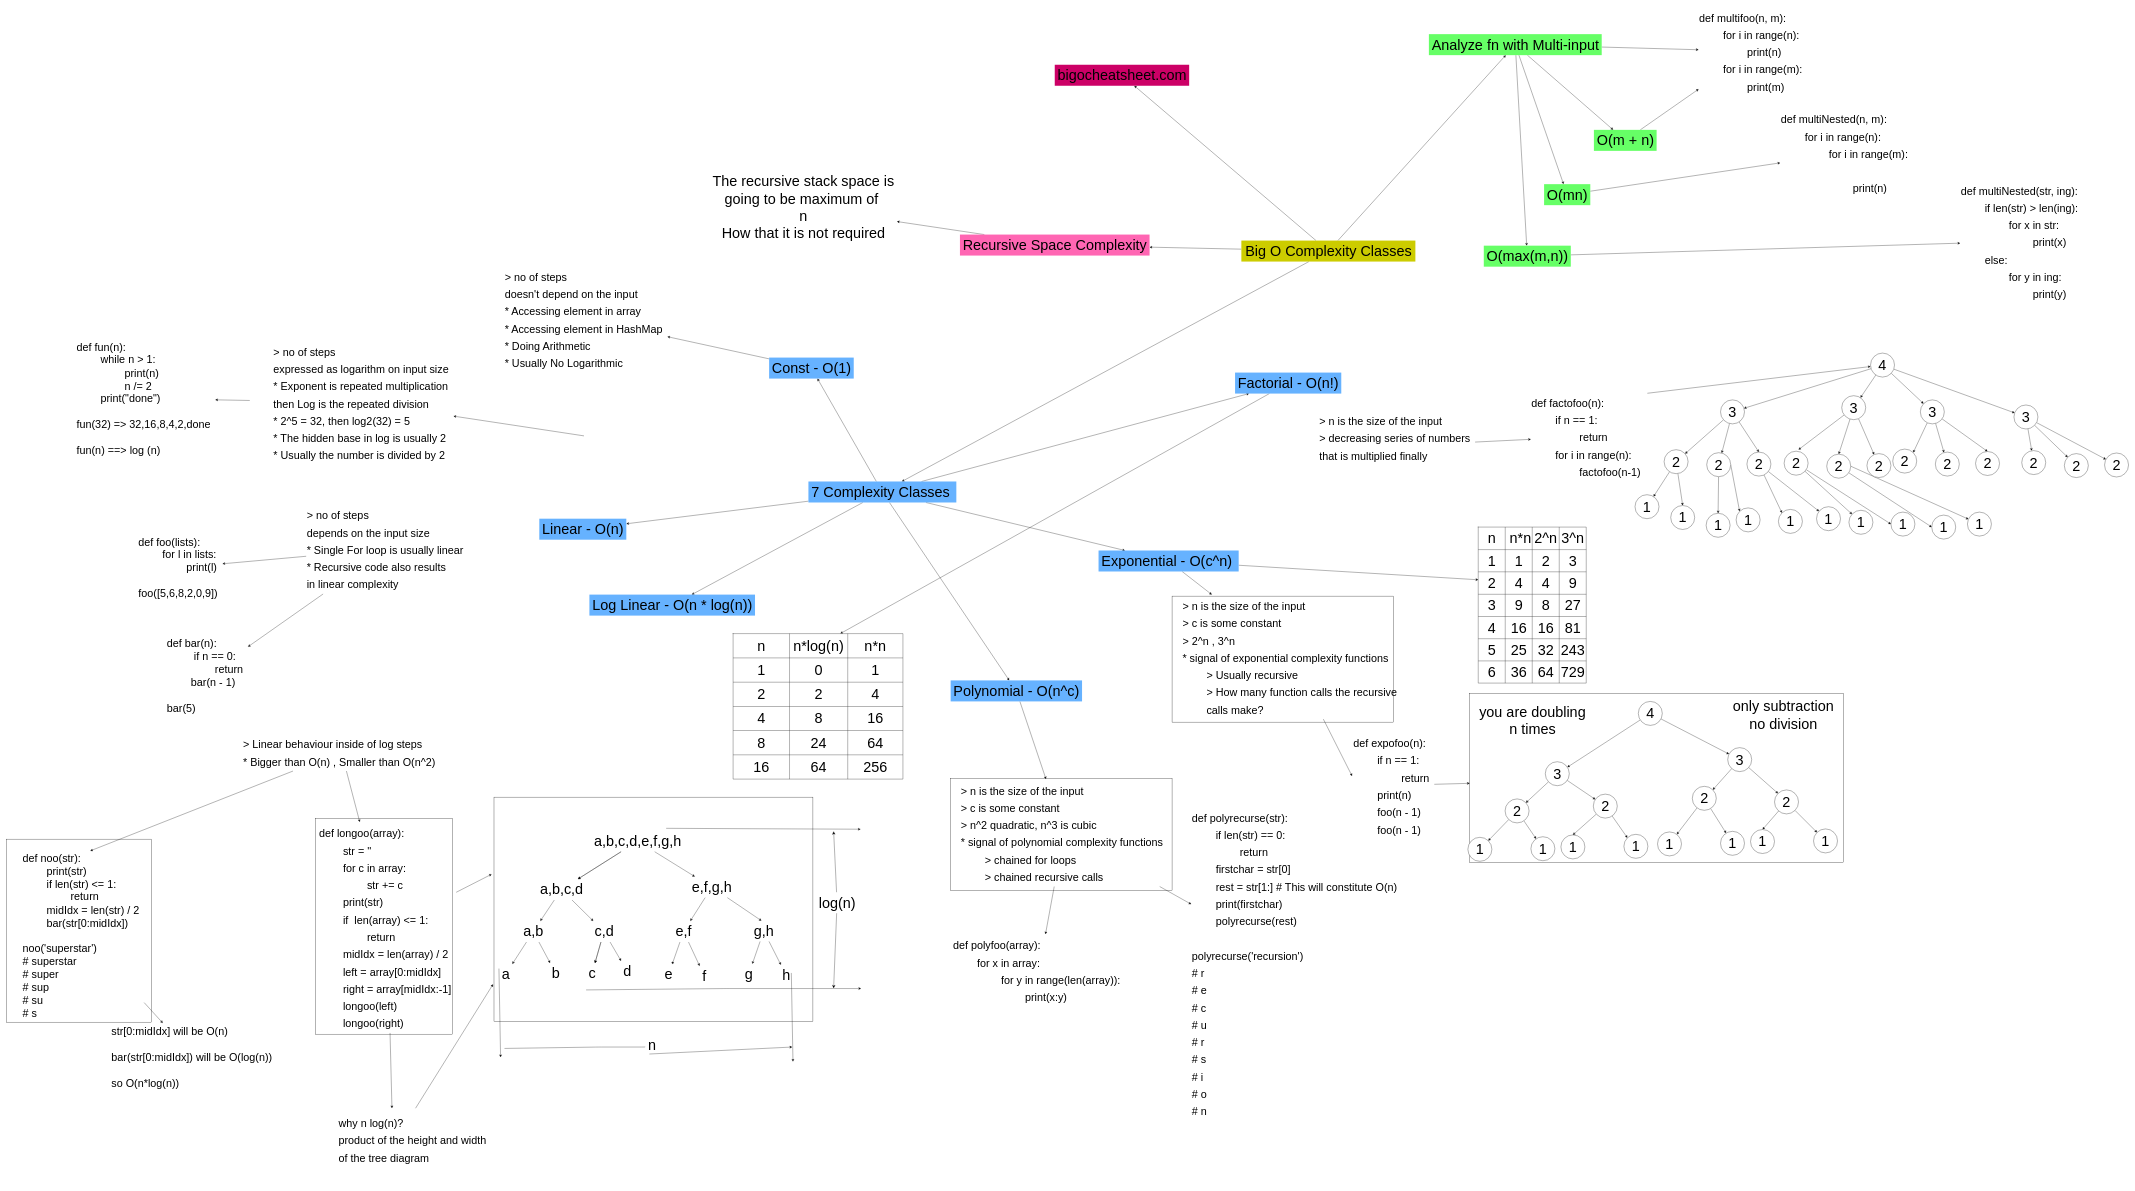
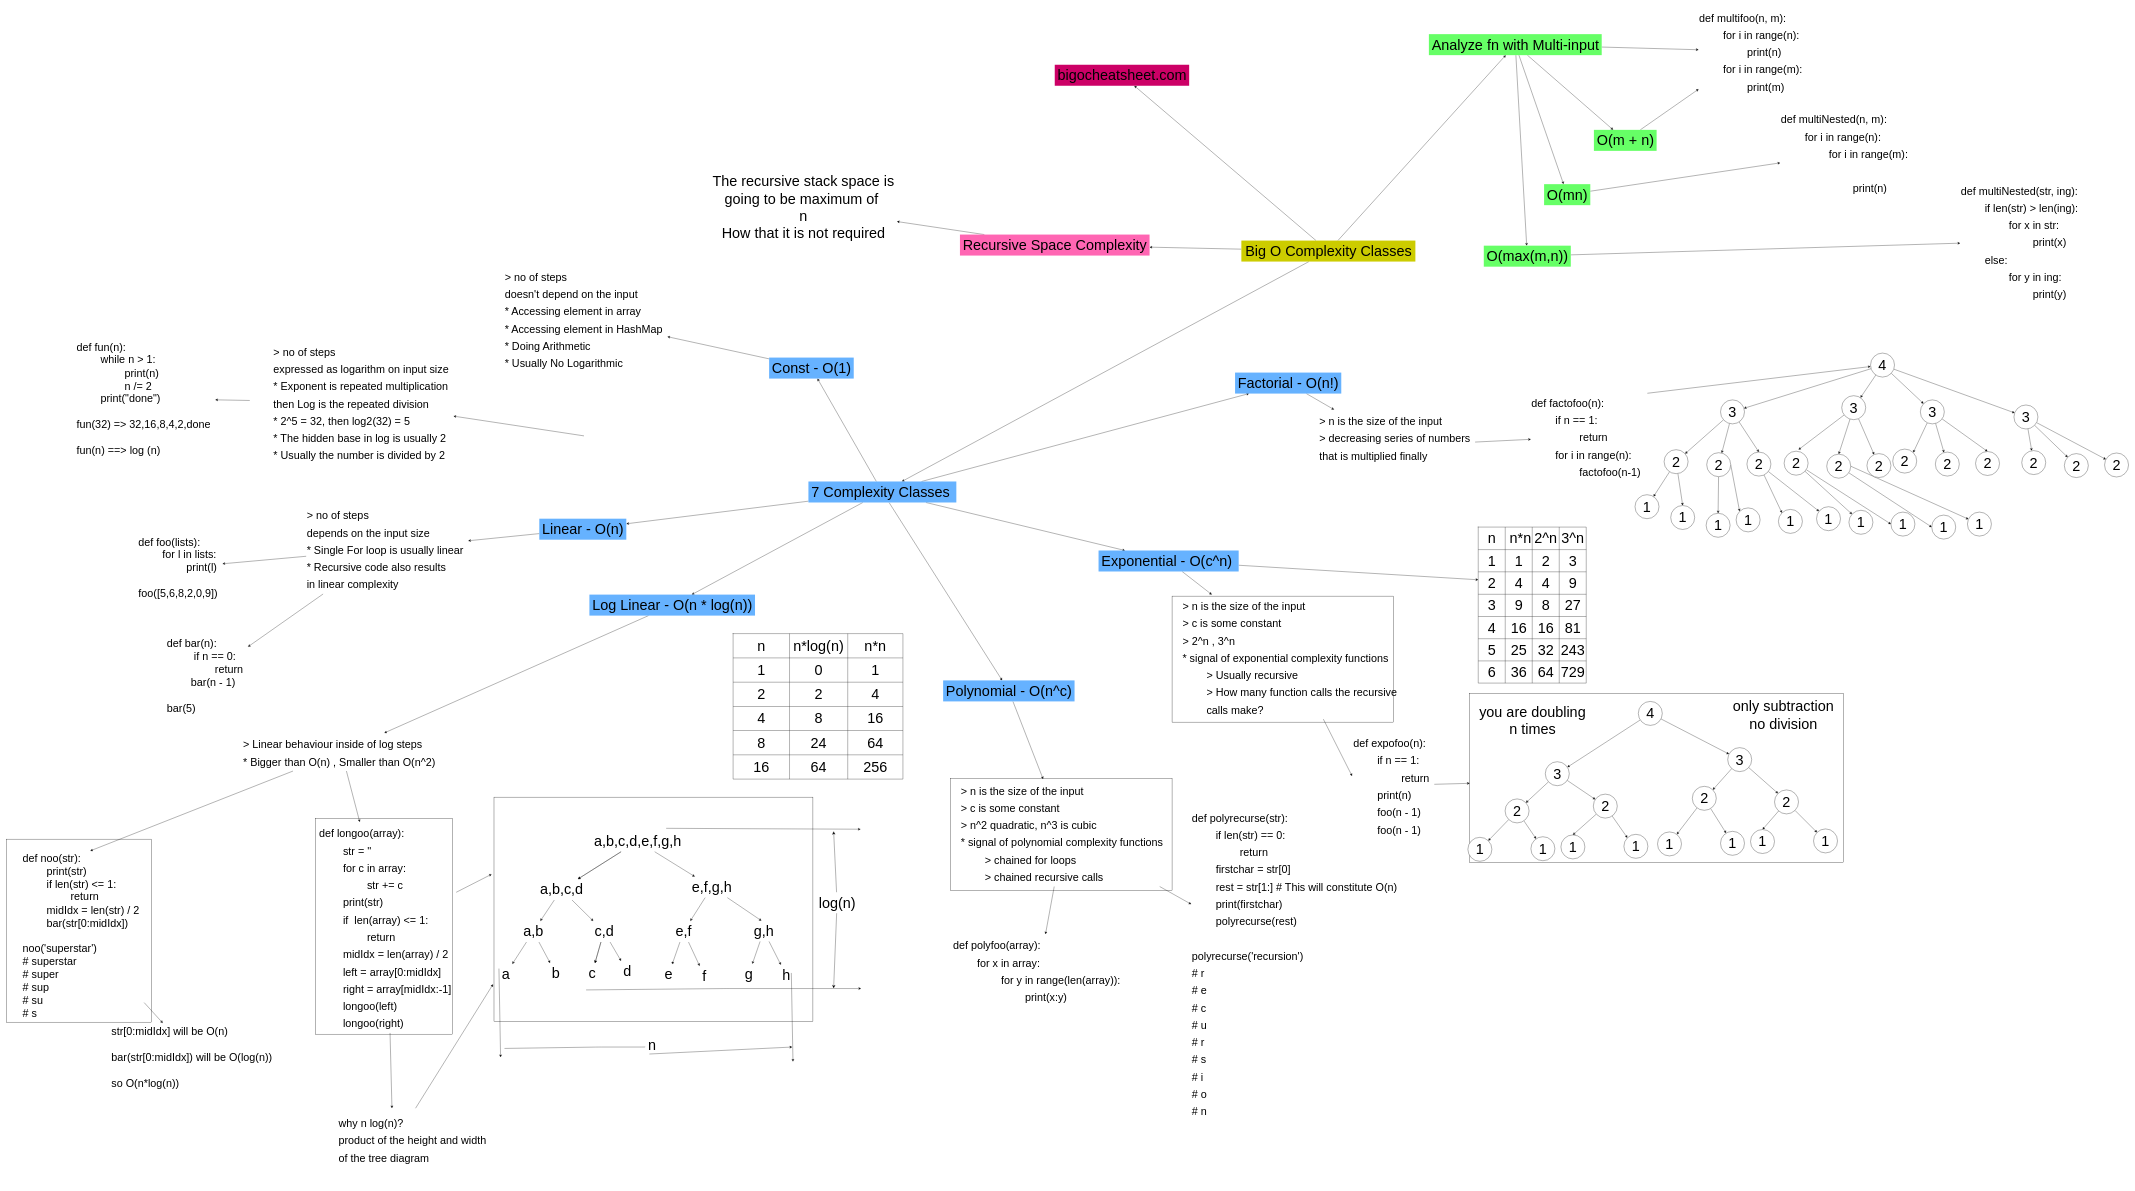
- <mxCell id="36" style="edgeStyle=none;html=1;fontSize=48;" edge="1" parent="1" source="37" target="106"><mxGeometry relative="1" as="geometry" /></mxCell>
+ <mxCell id="36" style="edgeStyle=none;html=1;fontSize=48;" edge="1" parent="1" source="37" target="205"><mxGeometry relative="1" as="geometry" /></mxCell>
+ <mxCell id="39" style="edgeStyle=none;html=1;fontSize=36;" parent="1" source="40" target="46" edge="1"><mxGeometry relative="1" as="geometry" /></mxCell>
- <mxCell id="32" value="&lt;font style=&quot;font-size: 48px;&quot;&gt;Polynomial - O(n^c)&lt;/font&gt;" style="text;html=1;align=center;verticalAlign=middle;resizable=0;points=[];autosize=1;strokeColor=none;fillColor=#66B2FF;fontSize=48;" parent="1" vertex="1"><mxGeometry x="3168" y="2267" width="438" height="70" as="geometry" /></mxCell>
+ <mxCell id="32" value="&lt;font style=&quot;font-size: 48px;&quot;&gt;Polynomial - O(n^c)&lt;/font&gt;" style="text;html=1;align=center;verticalAlign=middle;resizable=0;points=[];autosize=1;strokeColor=none;fillColor=#66B2FF;fontSize=48;" parent="1" vertex="1"><mxGeometry x="3143" y="2267" width="438" height="70" as="geometry" /></mxCell>
+ <mxCell id="29" style="edgeStyle=none;html=1;" edge="1" parent="1" source="30" target="52"><mxGeometry relative="1" as="geometry" /></mxCell>
